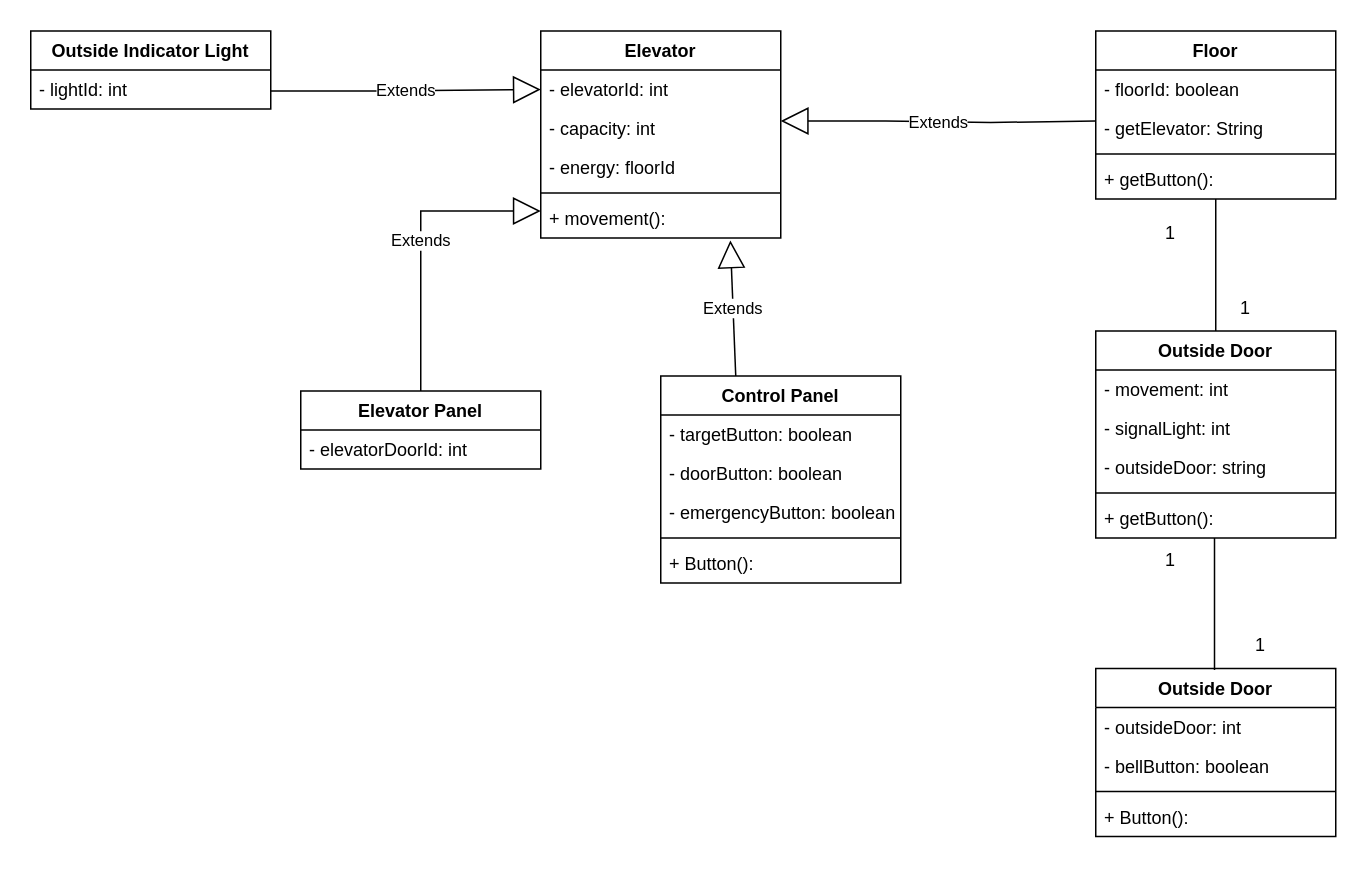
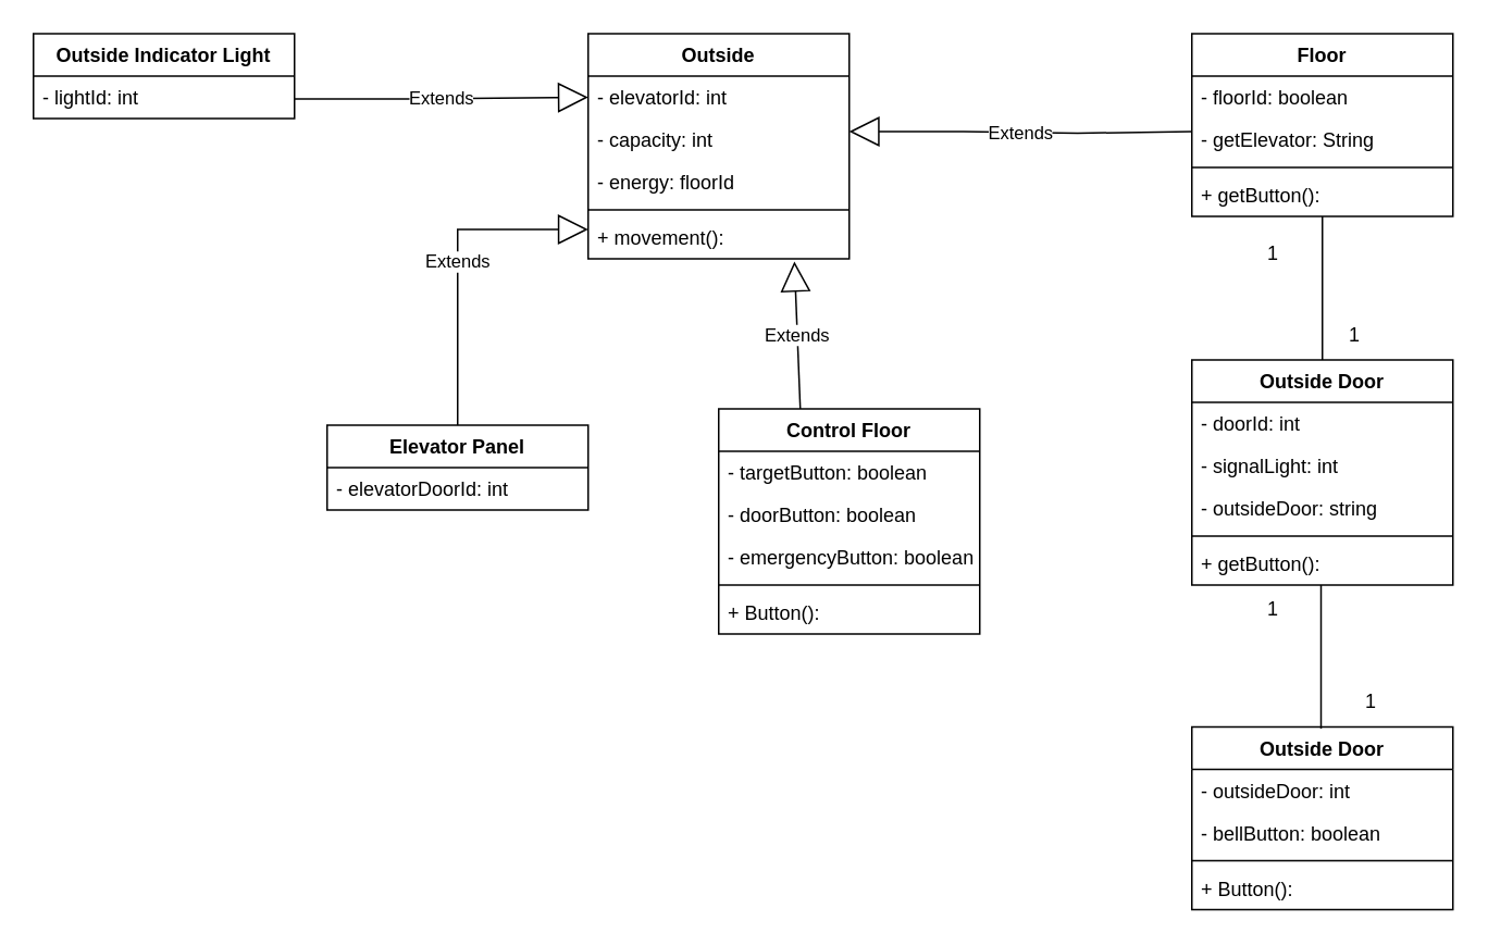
- <mxCell id="2" value="Elevator" style="swimlane;fontStyle=1;align=center;verticalAlign=top;childLayout=stackLayout;horizontal=1;startSize=26;horizontalStack=0;resizeParent=1;resizeParentMax=0;resizeLast=0;collapsible=1;marginBottom=0;" vertex="1" parent="1"><mxGeometry x="360" y="20" width="160" height="138" as="geometry"><mxRectangle x="470" y="40" width="90" height="30" as="alternateBounds" /></mxGeometry></mxCell>
+ <mxCell id="2" value="Outside" style="swimlane;fontStyle=1;align=center;verticalAlign=top;childLayout=stackLayout;horizontal=1;startSize=26;horizontalStack=0;resizeParent=1;resizeParentMax=0;resizeLast=0;collapsible=1;marginBottom=0;" vertex="1" parent="1"><mxGeometry x="360" y="20" width="160" height="138" as="geometry"><mxRectangle x="470" y="40" width="90" height="30" as="alternateBounds" /></mxGeometry></mxCell>
- <mxCell id="18" value="- movement: int" style="text;strokeColor=none;fillColor=none;align=left;verticalAlign=top;spacingLeft=4;spacingRight=4;overflow=hidden;rotatable=0;points=[[0,0.5],[1,0.5]];portConstraint=eastwest;" vertex="1" parent="17"><mxGeometry y="26" width="160" height="26" as="geometry" /></mxCell>
+ <mxCell id="18" value="- doorId: int" style="text;strokeColor=none;fillColor=none;align=left;verticalAlign=top;spacingLeft=4;spacingRight=4;overflow=hidden;rotatable=0;points=[[0,0.5],[1,0.5]];portConstraint=eastwest;" vertex="1" parent="17"><mxGeometry y="26" width="160" height="26" as="geometry" /></mxCell>
- <mxCell id="34" value="Control Panel" style="swimlane;fontStyle=1;align=center;verticalAlign=top;childLayout=stackLayout;horizontal=1;startSize=26;horizontalStack=0;resizeParent=1;resizeParentMax=0;resizeLast=0;collapsible=1;marginBottom=0;" vertex="1" parent="1"><mxGeometry x="440" y="250" width="160" height="138" as="geometry"><mxRectangle x="470" y="40" width="90" height="30" as="alternateBounds" /></mxGeometry></mxCell>
+ <mxCell id="34" value="Control Floor" style="swimlane;fontStyle=1;align=center;verticalAlign=top;childLayout=stackLayout;horizontal=1;startSize=26;horizontalStack=0;resizeParent=1;resizeParentMax=0;resizeLast=0;collapsible=1;marginBottom=0;" vertex="1" parent="1"><mxGeometry x="440" y="250" width="160" height="138" as="geometry"><mxRectangle x="470" y="40" width="90" height="30" as="alternateBounds" /></mxGeometry></mxCell>
